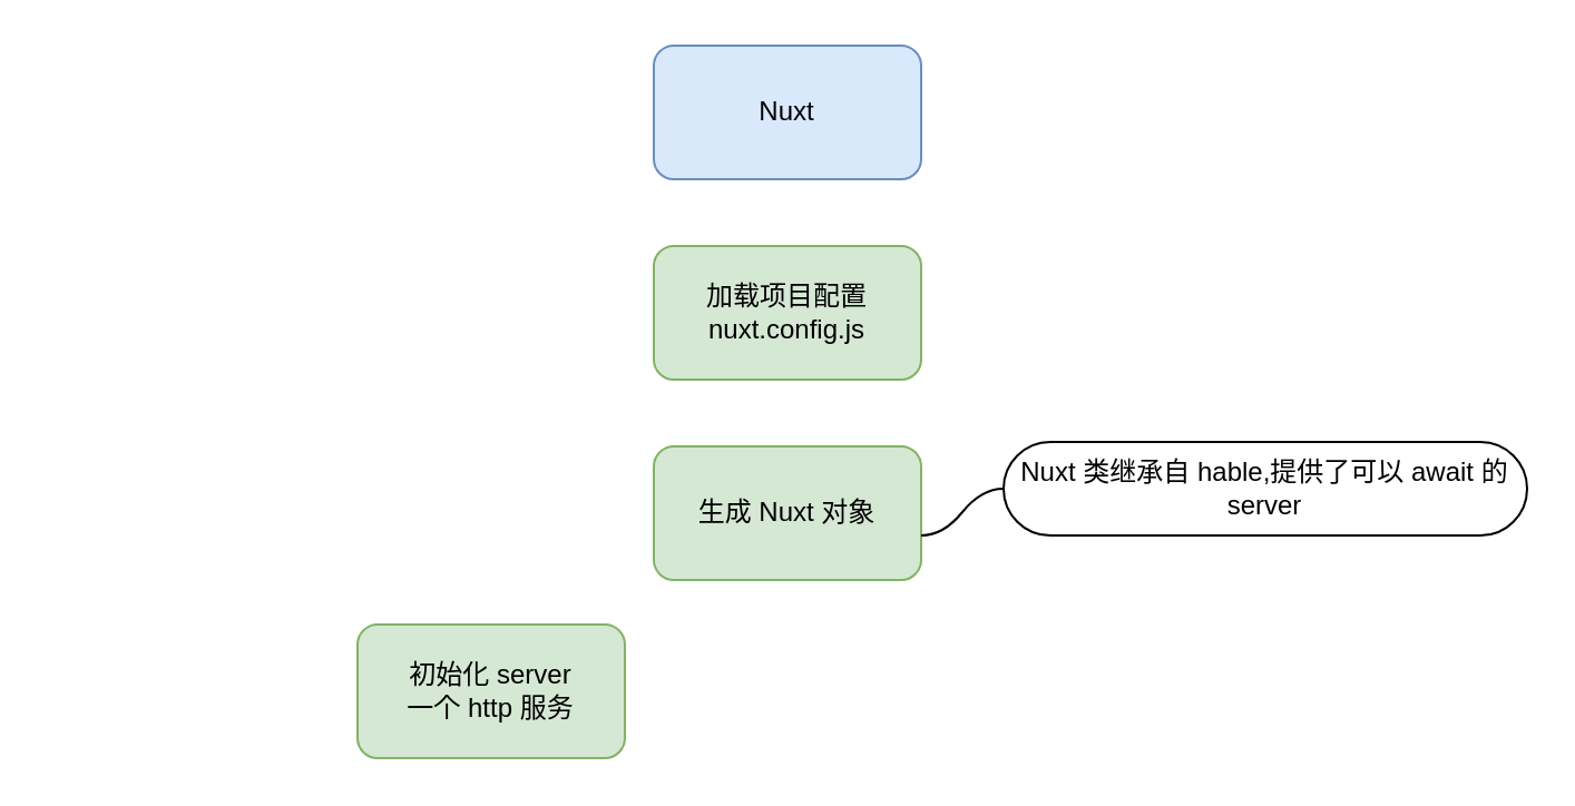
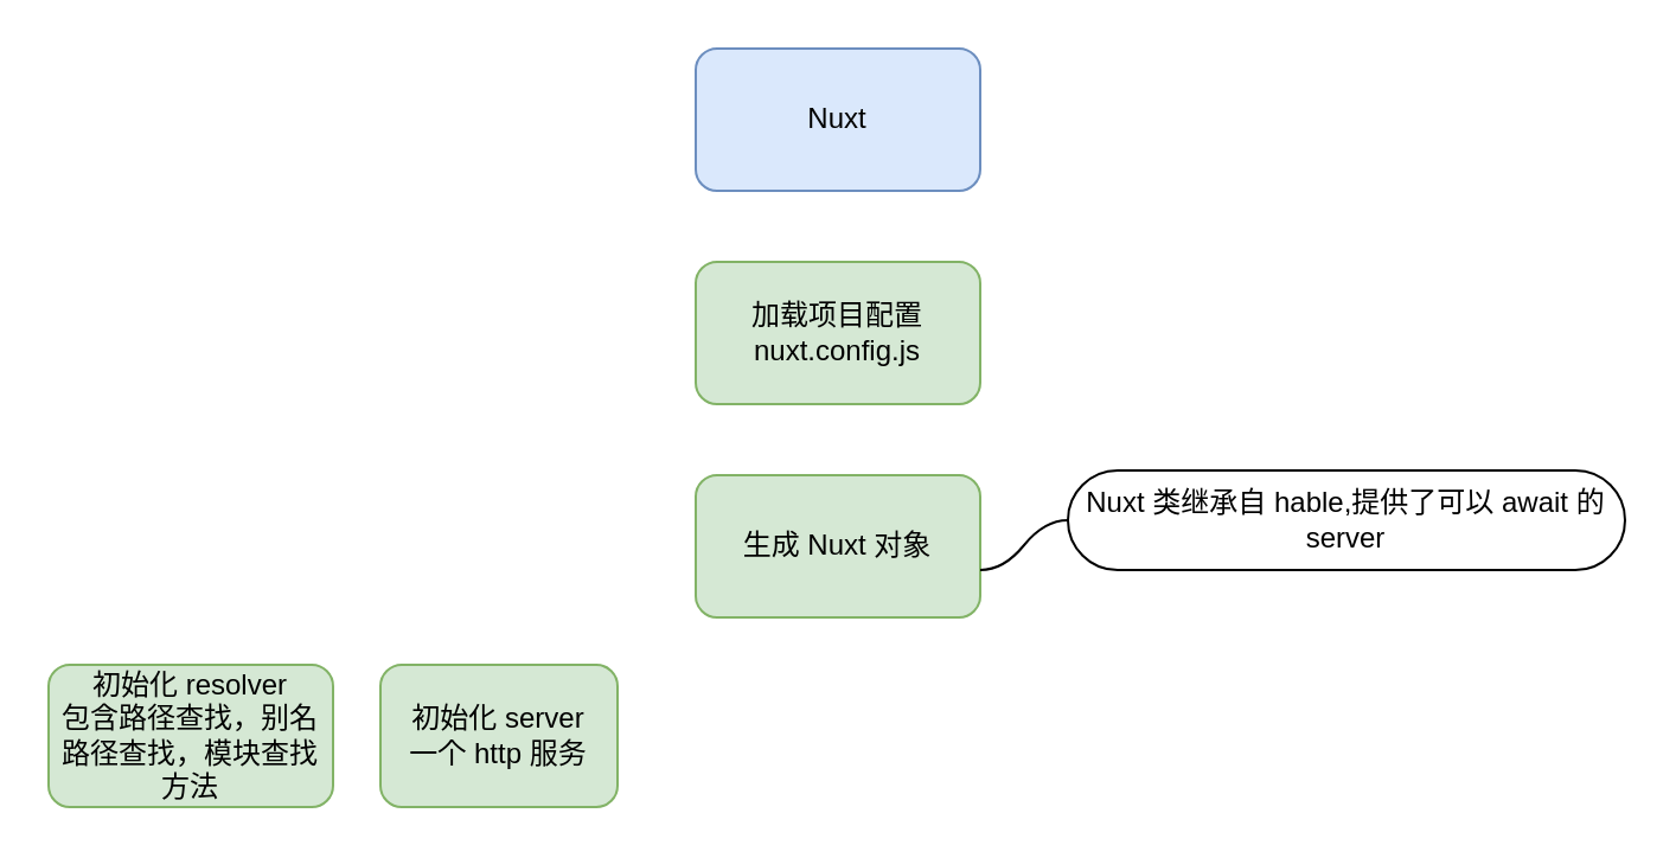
+ <mxCell id="8" value="初始化 resolver&lt;br&gt;包含路径查找，别名路径查找，模块查找方法" style="rounded=1;whiteSpace=wrap;html=1;fillColor=#d5e8d4;strokeColor=#82b366;" vertex="1" parent="1"><mxGeometry x="20" y="280" width="120" height="60" as="geometry" /></mxCell>
- <mxCell id="7" value="初始化 server&lt;br&gt;一个 http 服务" style="rounded=1;whiteSpace=wrap;html=1;fillColor=#d5e8d4;strokeColor=#82b366;" vertex="1" parent="1"><mxGeometry x="160" y="280" width="120" height="60" as="geometry" /></mxCell>
+ <mxCell id="7" value="初始化 server&lt;br&gt;一个 http 服务" style="rounded=1;whiteSpace=wrap;html=1;fillColor=#d5e8d4;strokeColor=#82b366;" vertex="1" parent="1"><mxGeometry x="160" y="280" width="100" height="60" as="geometry" /></mxCell>
